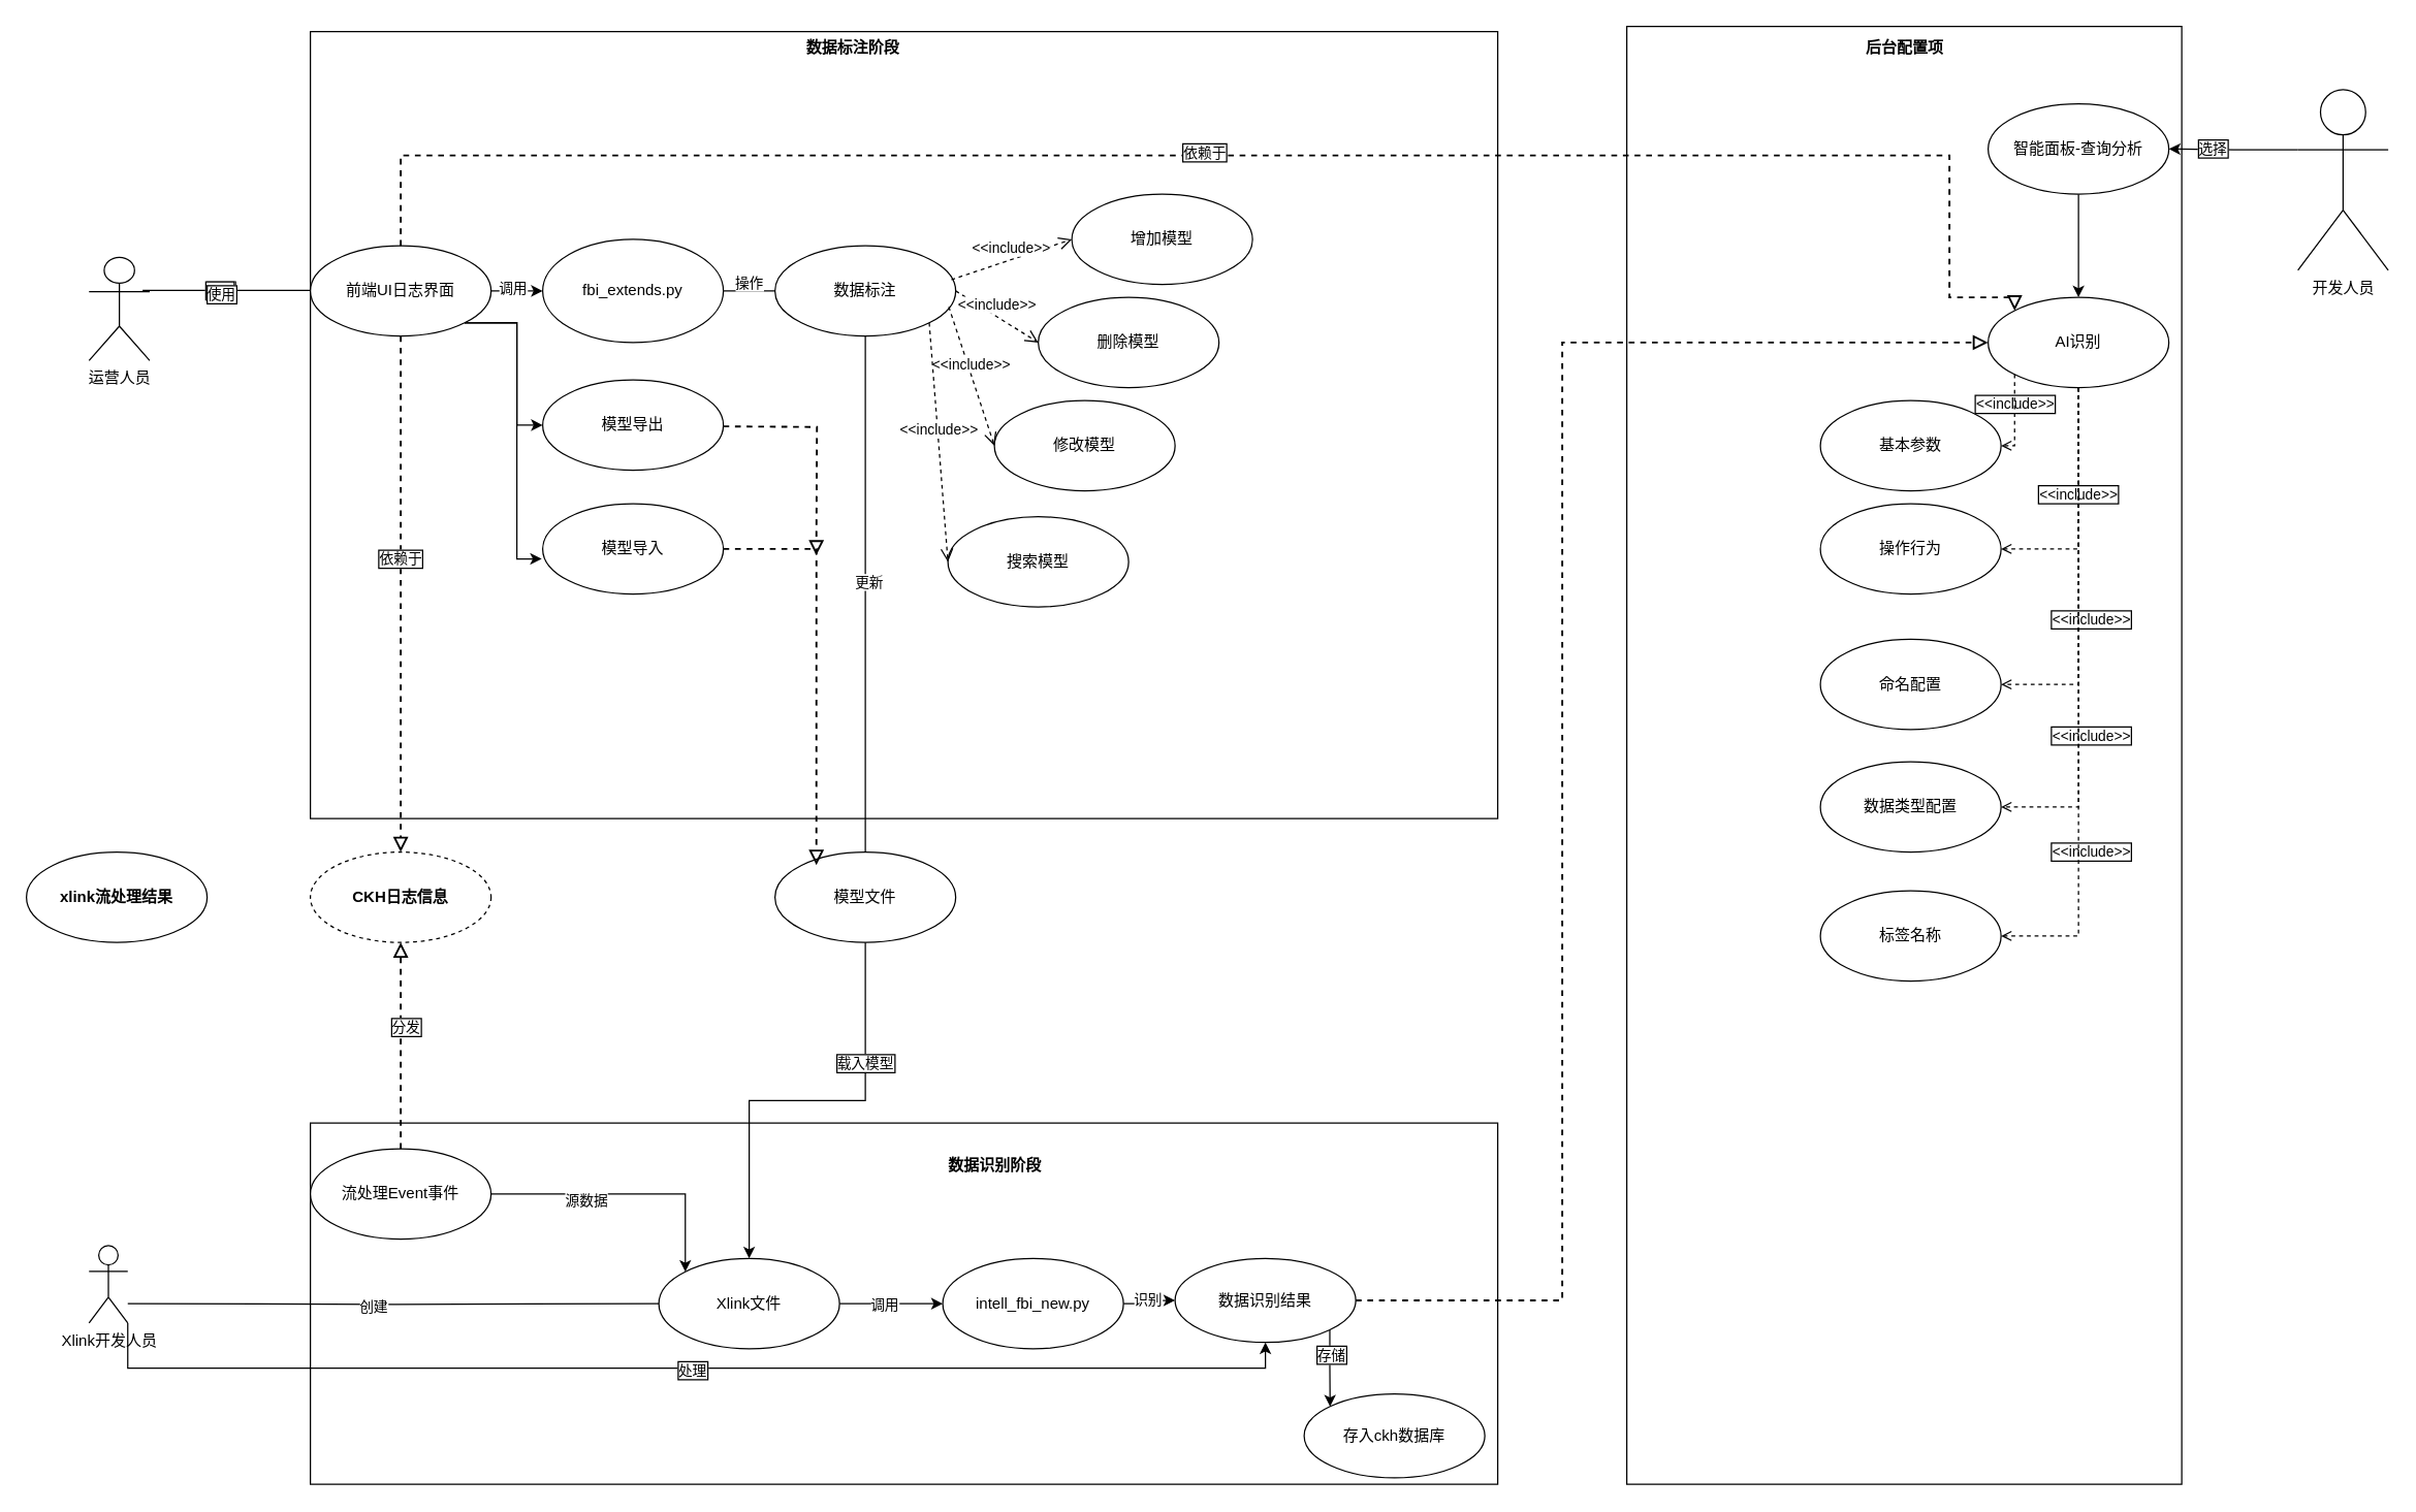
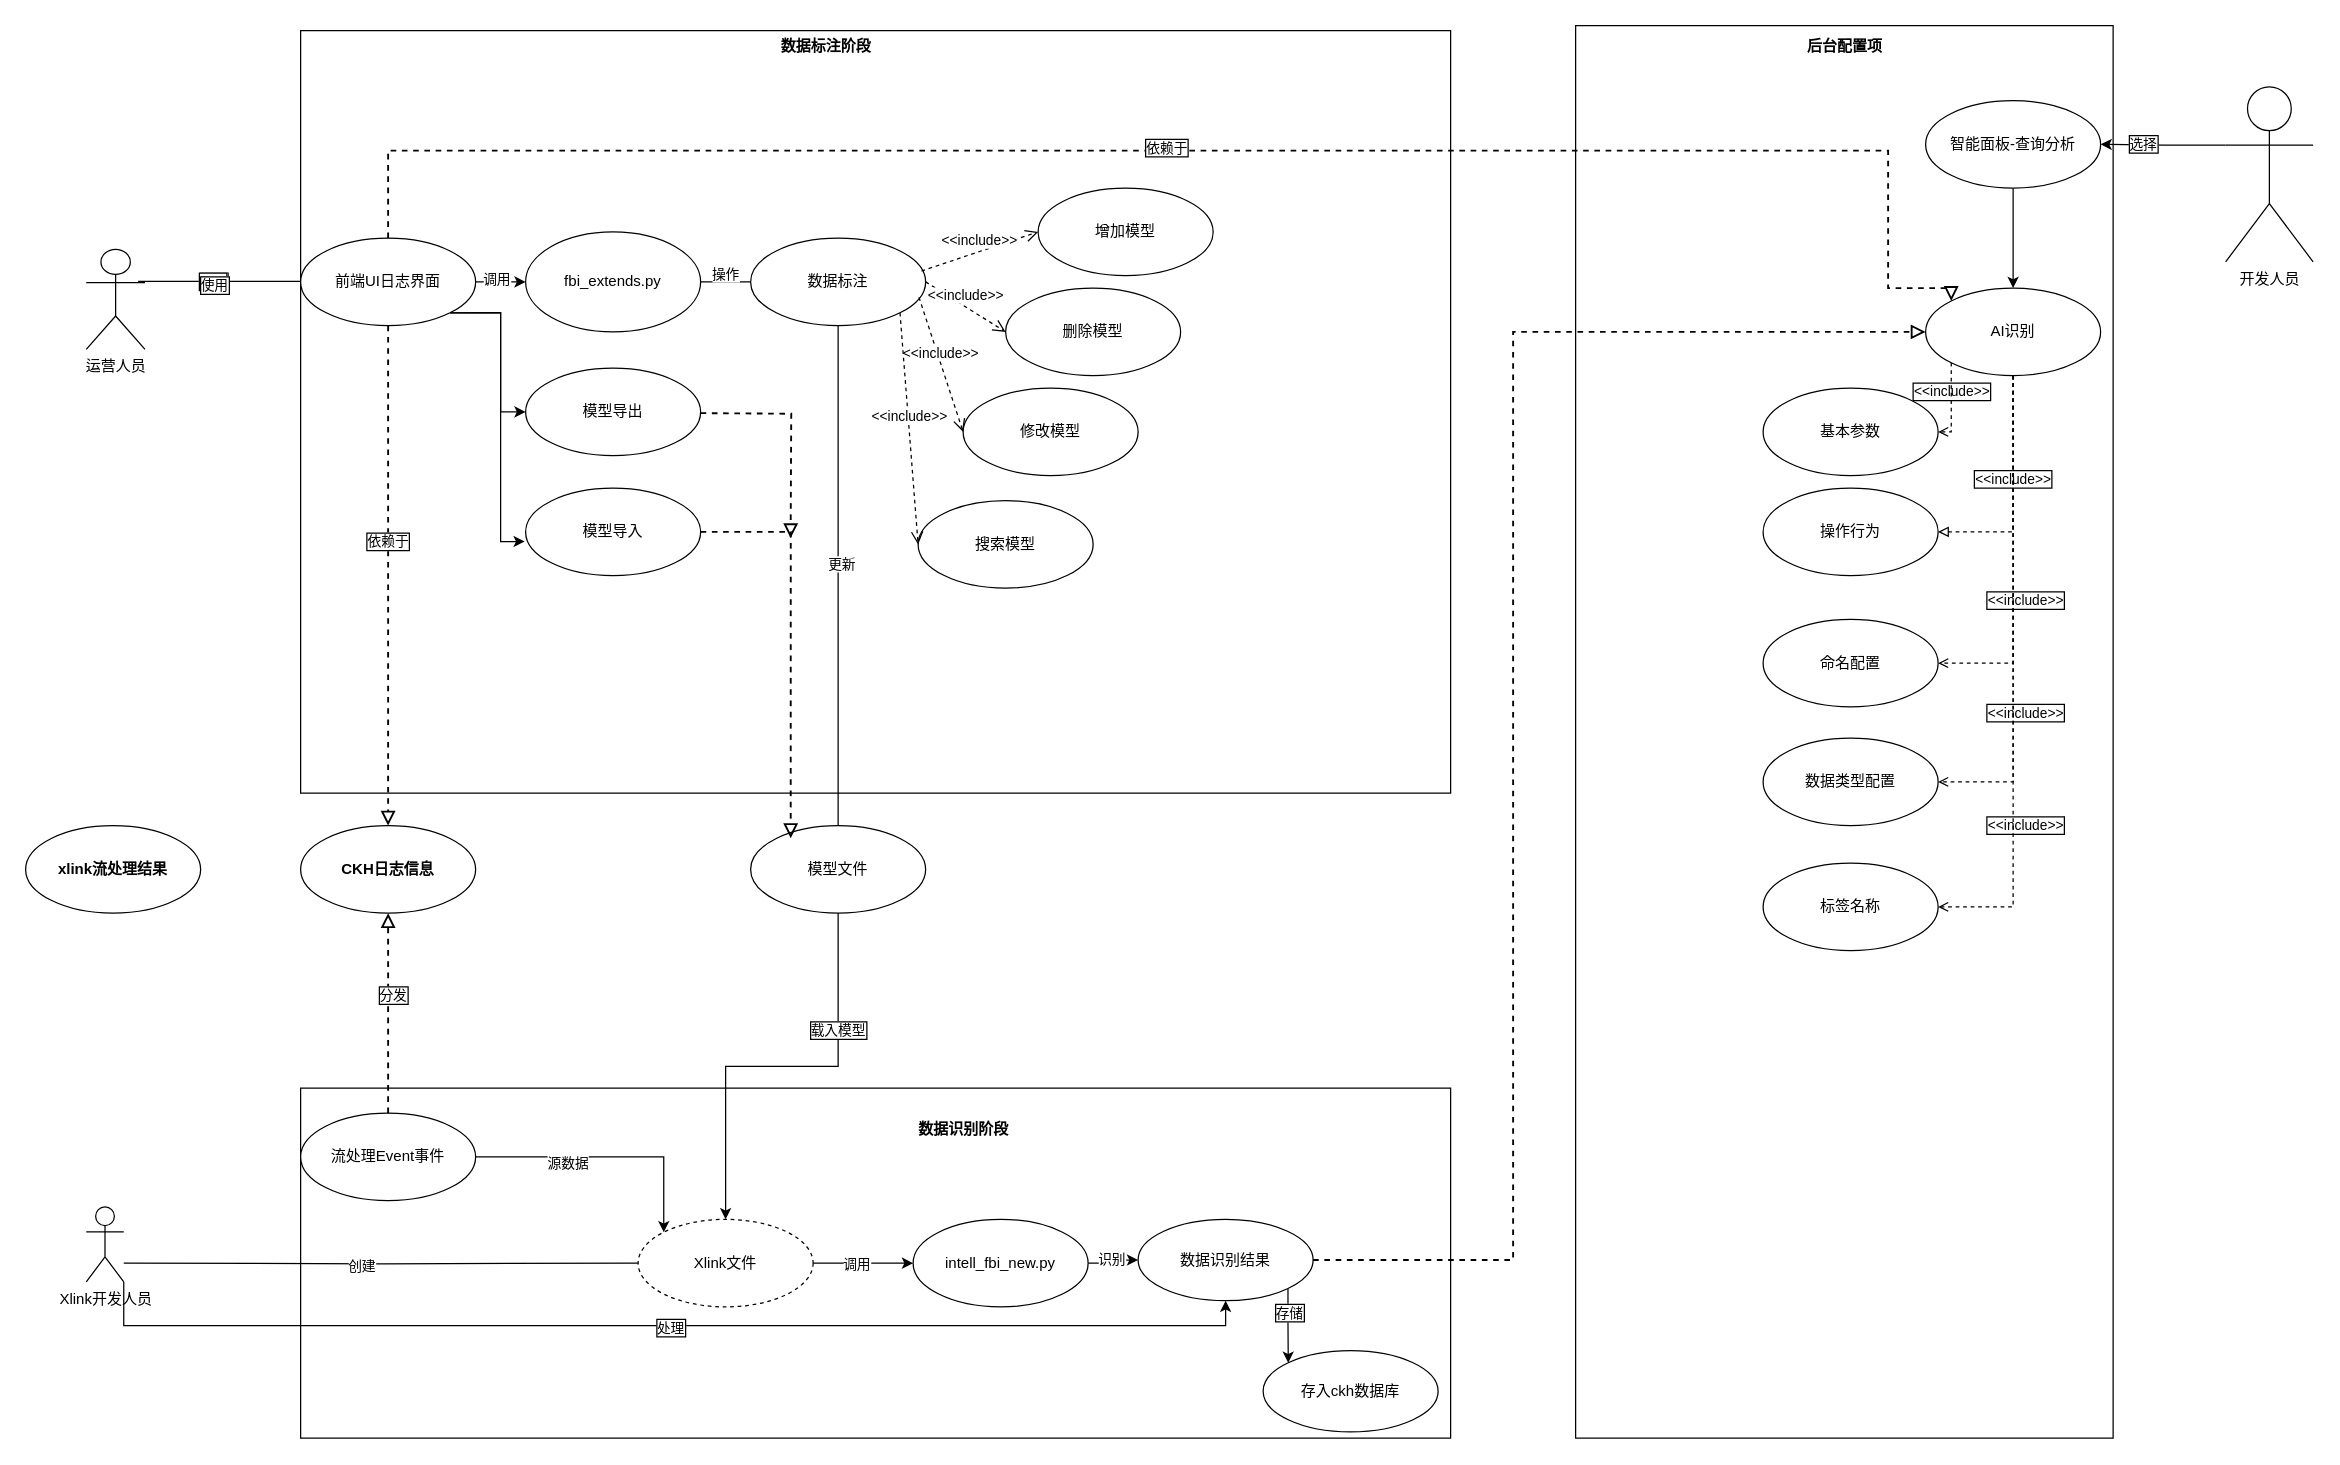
- <mxCell id="59" value="&amp;lt;&amp;lt;include&amp;gt;&amp;gt;" style="html=1;verticalAlign=bottom;labelBackgroundColor=none;endArrow=open;endFill=0;dashed=1;rounded=0;strokeColor=default;align=center;fontFamily=Helvetica;fontSize=11;fontColor=default;labelBorderColor=default;resizable=1;edgeStyle=orthogonalEdgeStyle;exitX=0.5;exitY=1;exitDx=0;exitDy=0;entryX=1;entryY=0.5;entryDx=0;entryDy=0;" parent="1" source="52" target="54" edge="1"><mxGeometry x="0.004" width="160" relative="1" as="geometry"><mxPoint x="1485.5" y="355" as="sourcePoint" /><mxPoint x="1464.5" y="400" as="targetPoint" /><mxPoint as="offset" /></mxGeometry></mxCell>
+ <mxCell id="59" value="&amp;lt;&amp;lt;include&amp;gt;&amp;gt;" style="html=1;verticalAlign=bottom;labelBackgroundColor=none;endArrow=block;endFill=0;dashed=1;rounded=0;strokeColor=default;align=center;fontFamily=Helvetica;fontSize=11;fontColor=default;labelBorderColor=default;resizable=1;edgeStyle=orthogonalEdgeStyle;exitX=0.5;exitY=1;exitDx=0;exitDy=0;entryX=1;entryY=0.5;entryDx=0;entryDy=0;" parent="1" source="52" target="54" edge="1"><mxGeometry x="0.004" width="160" relative="1" as="geometry"><mxPoint x="1485.5" y="355" as="sourcePoint" /><mxPoint x="1464.5" y="400" as="targetPoint" /><mxPoint as="offset" /></mxGeometry></mxCell>
- <mxCell id="27" value="&lt;b&gt;CKH日志信息&lt;/b&gt;" style="ellipse;whiteSpace=wrap;html=1;dashed=1;" parent="1" vertex="1"><mxGeometry x="240" y="660" width="140" height="70" as="geometry" /></mxCell>
+ <mxCell id="27" value="&lt;b&gt;CKH日志信息&lt;/b&gt;" style="ellipse;whiteSpace=wrap;html=1;" parent="1" vertex="1"><mxGeometry x="240" y="660" width="140" height="70" as="geometry" /></mxCell>
- <mxCell id="33" value="Xlink文件" style="ellipse;whiteSpace=wrap;html=1;" parent="1" vertex="1"><mxGeometry x="510" y="975" width="140" height="70" as="geometry" /></mxCell>
+ <mxCell id="33" value="Xlink文件" style="ellipse;whiteSpace=wrap;html=1;dashed=1;" parent="1" vertex="1"><mxGeometry x="510" y="975" width="140" height="70" as="geometry" /></mxCell>
